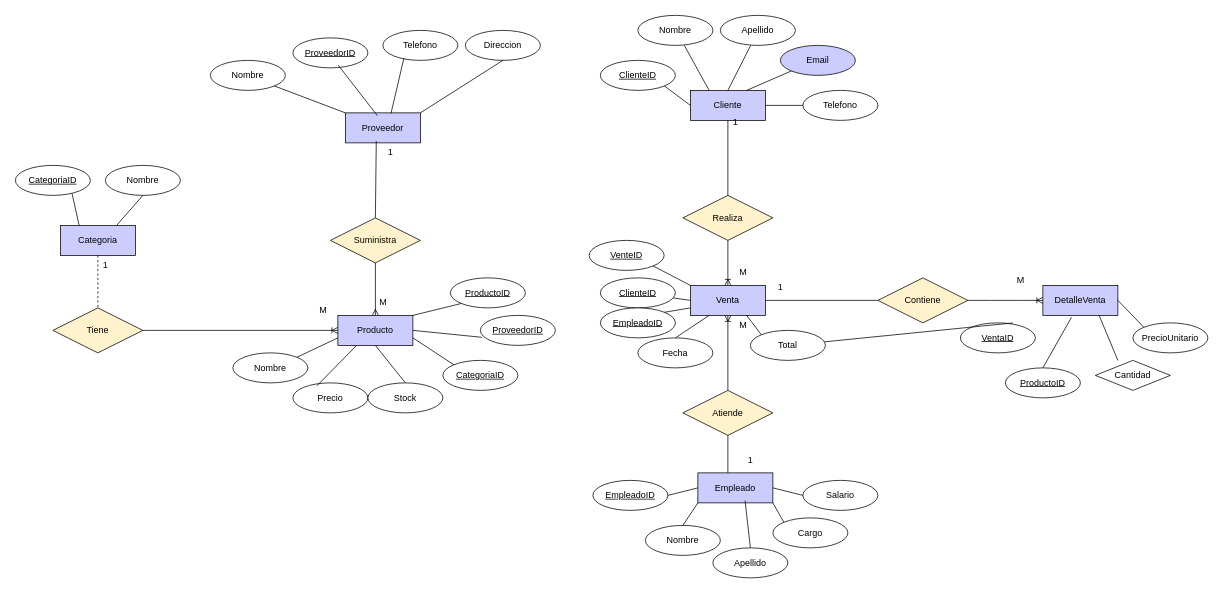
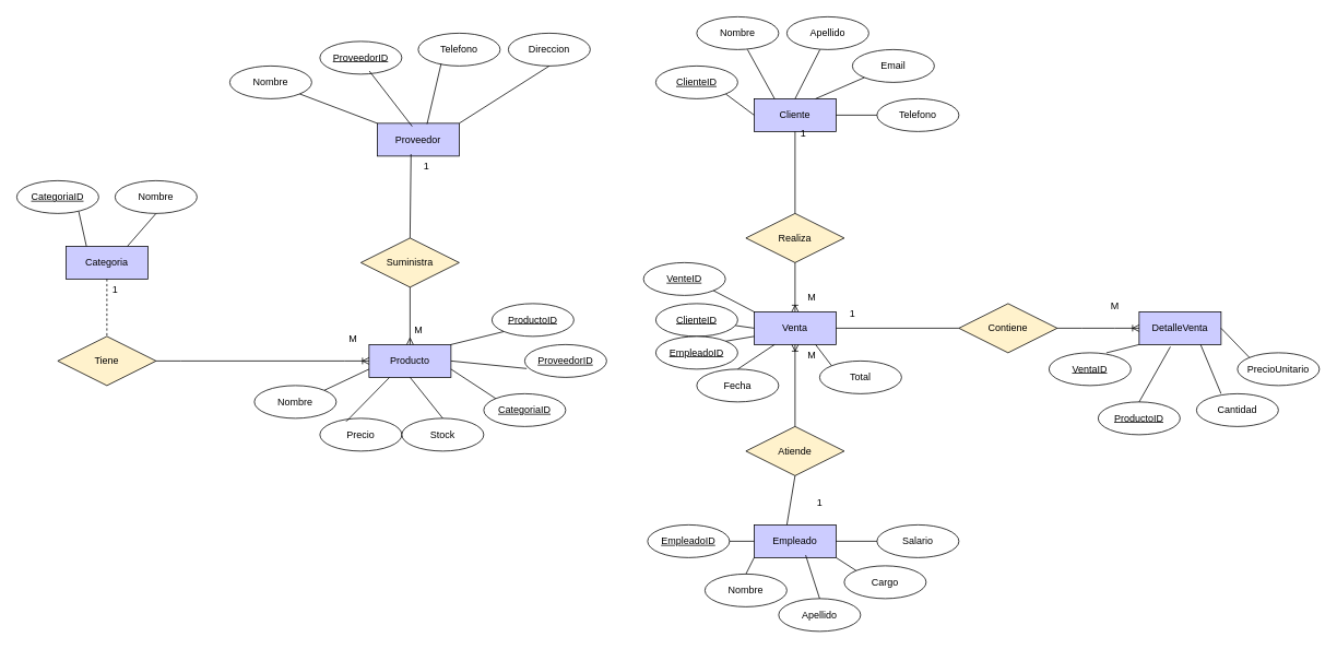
- <mxCell id="42" value="Email" style="ellipse;whiteSpace=wrap;html=1;align=center;fillColor=#ccccff;" vertex="1" parent="1"><mxGeometry x="1040" y="60" width="100" height="40" as="geometry" /></mxCell>
+ <mxCell id="42" value="Email" style="ellipse;whiteSpace=wrap;html=1;align=center;" vertex="1" parent="1"><mxGeometry x="1040" y="60" width="100" height="40" as="geometry" /></mxCell>
- <mxCell id="76" value="" style="endArrow=none;html=1;rounded=0;exitX=0.7;exitY=0.003;exitDx=0;exitDy=0;exitPerimeter=0;" edge="1" parent="1" source="72" target="50"><mxGeometry relative="1" as="geometry"><mxPoint x="750" y="400" as="sourcePoint" /><mxPoint x="910" y="400" as="targetPoint" /></mxGeometry></mxCell>
+ <mxCell id="76" value="" style="endArrow=none;html=1;rounded=0;entryX=0;entryY=1;entryDx=0;entryDy=0;exitX=0.7;exitY=0.003;exitDx=0;exitDy=0;exitPerimeter=0;" edge="1" parent="1" source="72" target="7"><mxGeometry relative="1" as="geometry"><mxPoint x="750" y="400" as="sourcePoint" /><mxPoint x="910" y="400" as="targetPoint" /></mxGeometry></mxCell>
- <mxCell id="73" value="Cantidad" style="rhombus;whiteSpace=wrap;html=1;align=center;" vertex="1" parent="1"><mxGeometry x="1460" y="480" width="100" height="40" as="geometry" /></mxCell>
+ <mxCell id="73" value="Cantidad" style="ellipse;whiteSpace=wrap;html=1;align=center;" vertex="1" parent="1"><mxGeometry x="1460" y="480" width="100" height="40" as="geometry" /></mxCell>
- <mxCell id="6" value="Empleado" style="whiteSpace=wrap;html=1;align=center;fillColor=#CCCCFF;" vertex="1" parent="1"><mxGeometry x="930" y="630" width="100" height="40" as="geometry" /></mxCell>
+ <mxCell id="6" value="Empleado" style="whiteSpace=wrap;html=1;align=center;fillColor=#CCCCFF;" vertex="1" parent="1"><mxGeometry x="920" y="640" width="100" height="40" as="geometry" /></mxCell>
